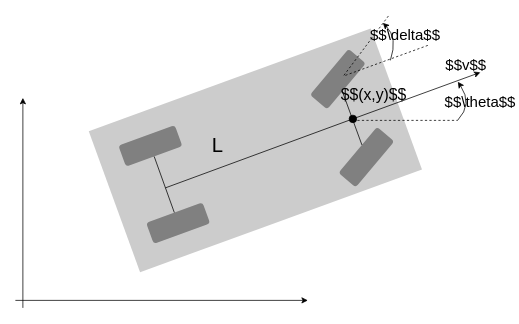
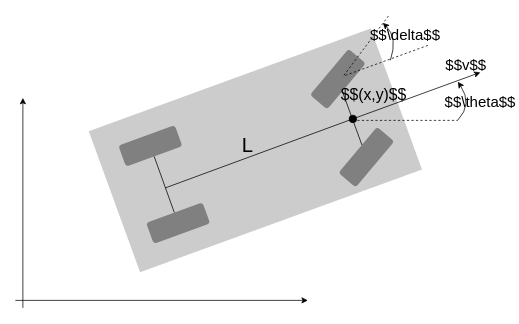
- <mxCell id="10" value="L" style="text;html=1;strokeColor=none;fillColor=none;align=center;verticalAlign=middle;whiteSpace=wrap;rounded=0;fontSize=27;" vertex="1" parent="1"><mxGeometry x="260" y="179" width="60" height="30" as="geometry" /></mxCell>
+ <mxCell id="10" value="L" style="text;html=1;strokeColor=none;fillColor=none;align=center;verticalAlign=middle;whiteSpace=wrap;rounded=0;fontSize=27;" vertex="1" parent="1"><mxGeometry x="300" y="179" width="60" height="30" as="geometry" /></mxCell>
